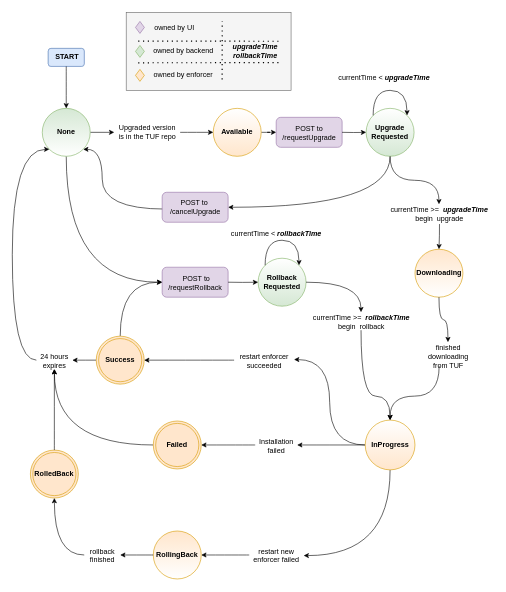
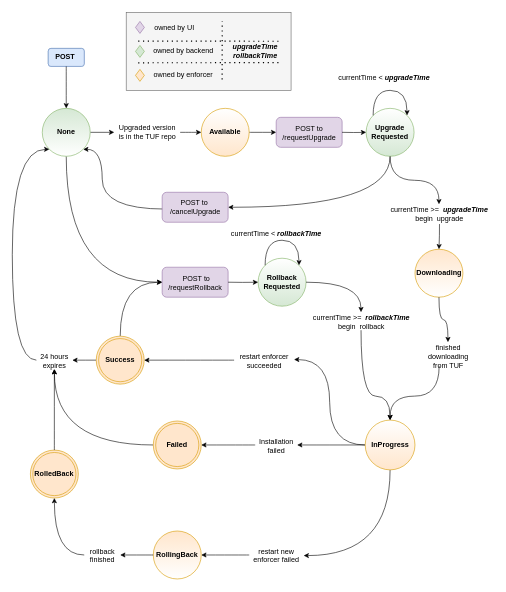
- <mxCell id="4" value="&lt;b&gt;START&lt;/b&gt;" style="text;html=1;resizable=0;points=[];autosize=1;align=left;verticalAlign=top;spacingTop=-4;direction=west;" parent="2" vertex="1"><mxGeometry x="9.833" y="4.833" width="50" height="20" as="geometry" /></mxCell>
+ <mxCell id="4" value="&lt;b&gt;POST&lt;/b&gt;" style="text;html=1;resizable=0;points=[];autosize=1;align=left;verticalAlign=top;spacingTop=-4;direction=west;" parent="2" vertex="1"><mxGeometry x="9.833" y="4.833" width="50" height="20" as="geometry" /></mxCell>
- <mxCell id="6" value="&lt;b&gt;Available&lt;/b&gt;" style="ellipse;whiteSpace=wrap;html=1;aspect=fixed;fillColor=#ffe6cc;strokeColor=#d79b00;direction=west;gradientColor=#ffffff;" parent="1" vertex="1"><mxGeometry x="355.17" y="180" width="80" height="80" as="geometry" /></mxCell>
+ <mxCell id="6" value="&lt;b&gt;Available&lt;/b&gt;" style="ellipse;whiteSpace=wrap;html=1;aspect=fixed;fillColor=#ffe6cc;strokeColor=#d79b00;direction=west;gradientColor=#ffffff;" parent="1" vertex="1"><mxGeometry x="335.17" y="180" width="80" height="80" as="geometry" /></mxCell>
